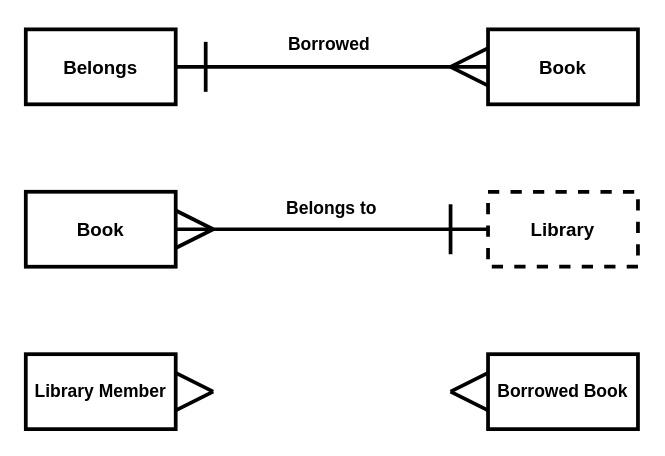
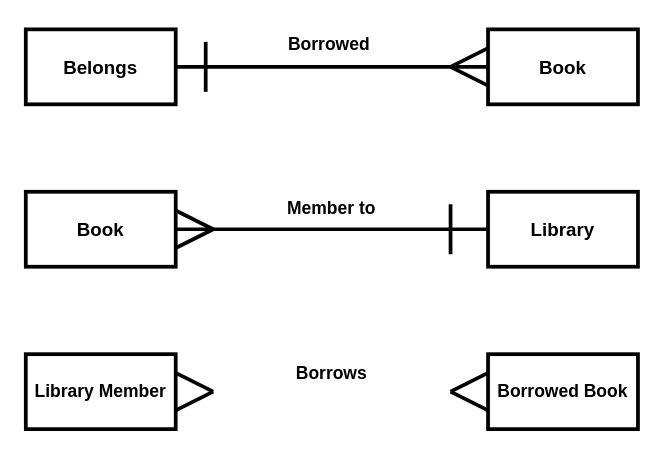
- <mxCell id="21" value="Belongs to" style="text;whiteSpace=wrap;align=center;fontStyle=1;fontSize=14;" vertex="1" parent="1"><mxGeometry x="200" y="151" width="130" height="40" as="geometry" /></mxCell>
+ <mxCell id="21" value="Member to" style="text;whiteSpace=wrap;align=center;fontStyle=1;fontSize=14;" vertex="1" parent="1"><mxGeometry x="200" y="151" width="130" height="40" as="geometry" /></mxCell>
- <mxCell id="10" value="&lt;font style=&quot;font-size: 15px;&quot;&gt;&lt;b&gt;Library&lt;/b&gt;&lt;/font&gt;" style="rounded=0;whiteSpace=wrap;html=1;strokeWidth=3;dashed=1;" vertex="1" parent="1"><mxGeometry x="390" y="153" width="120" height="60" as="geometry" /></mxCell>
+ <mxCell id="10" value="&lt;font style=&quot;font-size: 15px;&quot;&gt;&lt;b&gt;Library&lt;/b&gt;&lt;/font&gt;" style="rounded=0;whiteSpace=wrap;html=1;strokeWidth=3;" vertex="1" parent="1"><mxGeometry x="390" y="153" width="120" height="60" as="geometry" /></mxCell>
+ <mxCell id="22" value="Borrows" style="text;whiteSpace=wrap;align=center;fontStyle=1;fontSize=14;" vertex="1" parent="1"><mxGeometry x="200" y="283" width="130" height="40" as="geometry" /></mxCell>
